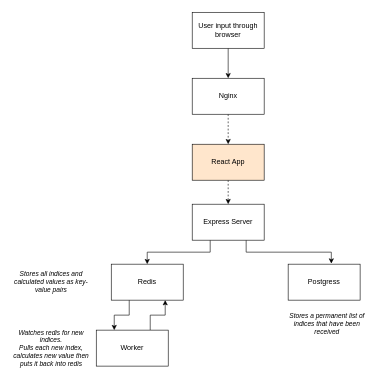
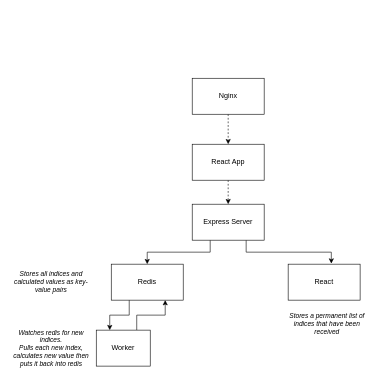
- <mxCell id="18" value="User input through browser" style="rounded=0;whiteSpace=wrap;html=1;" vertex="1" parent="1"><mxGeometry x="320" y="20" width="120" height="60" as="geometry" /></mxCell>
- <mxCell id="17" style="edgeStyle=orthogonalEdgeStyle;rounded=0;orthogonalLoop=1;jettySize=auto;html=1;exitX=0.5;exitY=1;exitDx=0;exitDy=0;entryX=0.5;entryY=0;entryDx=0;entryDy=0;" edge="1" parent="1" source="18" target="3"><mxGeometry relative="1" as="geometry" /></mxCell>
- <mxCell id="5" value="React App" style="rounded=0;whiteSpace=wrap;html=1;fillColor=#ffe6cc;" parent="1" vertex="1"><mxGeometry x="320" y="240" width="120" height="60" as="geometry" /></mxCell>
+ <mxCell id="5" value="React App" style="rounded=0;whiteSpace=wrap;html=1;" parent="1" vertex="1"><mxGeometry x="320" y="240" width="120" height="60" as="geometry" /></mxCell>
- <mxCell id="11" value="Postgress" style="rounded=0;whiteSpace=wrap;html=1;" parent="1" vertex="1"><mxGeometry x="480" y="440" width="120" height="60" as="geometry" /></mxCell>
+ <mxCell id="11" value="React" style="rounded=0;whiteSpace=wrap;html=1;" parent="1" vertex="1"><mxGeometry x="480" y="440" width="120" height="60" as="geometry" /></mxCell>
- <mxCell id="13" value="Worker" style="rounded=0;whiteSpace=wrap;html=1;" parent="1" vertex="1"><mxGeometry x="160" y="550" width="120" height="60" as="geometry" /></mxCell>
+ <mxCell id="13" value="Worker" style="rounded=0;whiteSpace=wrap;html=1;" parent="1" vertex="1"><mxGeometry x="160" y="550" width="90" height="60" as="geometry" /></mxCell>
